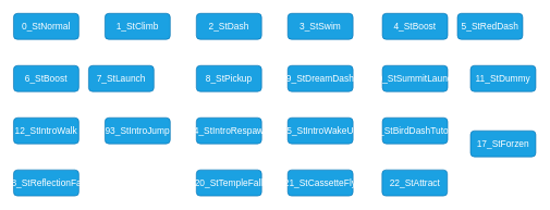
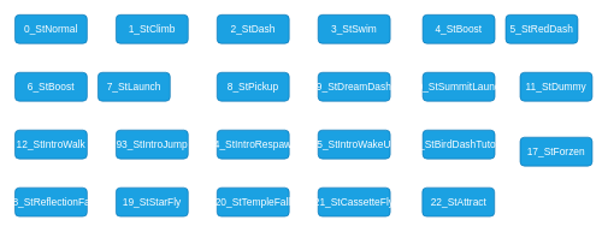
- <mxCell id="19" value="&lt;span style=&quot;font-size: 14px&quot;&gt;17_StForzen&lt;/span&gt;" style="rounded=1;whiteSpace=wrap;html=1;fillColor=#1ba1e2;fontColor=#ffffff;strokeColor=#006EAF;" vertex="1" parent="1"><mxGeometry x="720" y="200" width="100" height="40" as="geometry" /></mxCell>
+ <mxCell id="19" value="&lt;span style=&quot;font-size: 14px&quot;&gt;17_StForzen&lt;/span&gt;" style="rounded=1;whiteSpace=wrap;html=1;fillColor=#1ba1e2;fontColor=#ffffff;strokeColor=#006EAF;" vertex="1" parent="1"><mxGeometry x="720" y="190" width="100" height="40" as="geometry" /></mxCell>
+ <mxCell id="21" value="&lt;span style=&quot;font-size: 14px&quot;&gt;19_StStarFly&lt;/span&gt;" style="rounded=1;whiteSpace=wrap;html=1;fillColor=#1ba1e2;fontColor=#ffffff;strokeColor=#006EAF;" vertex="1" parent="1"><mxGeometry x="160" y="260" width="100" height="40" as="geometry" /></mxCell>
